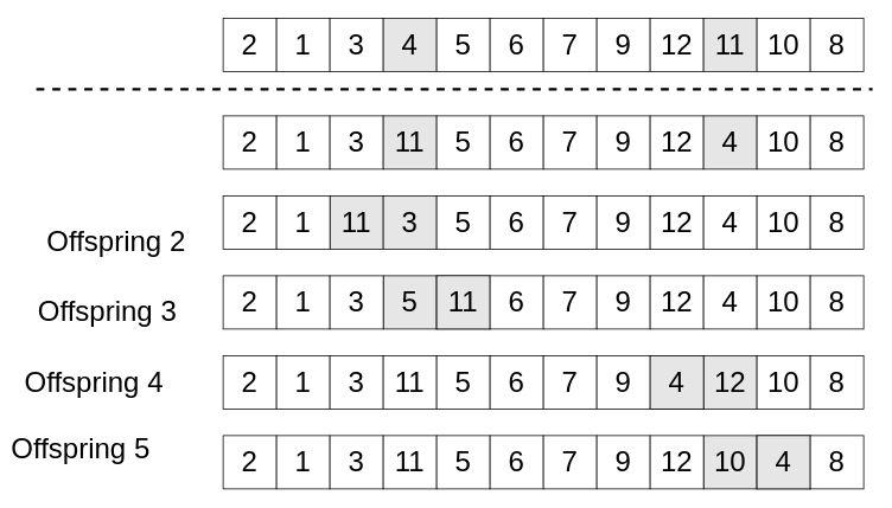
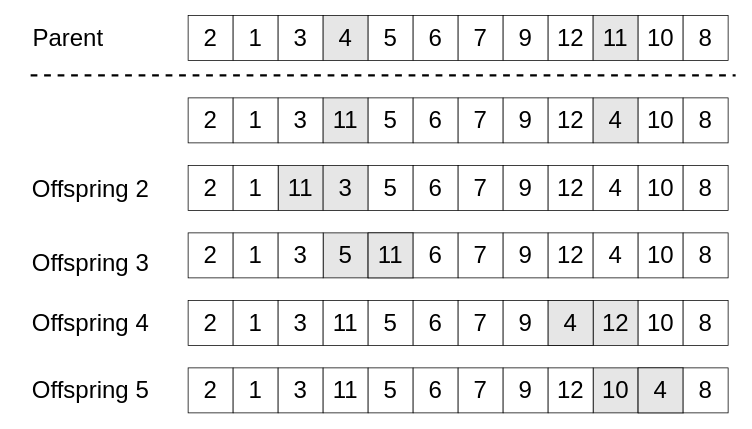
+ <mxCell id="14" value="&lt;font style=&quot;font-size: 32px&quot;&gt;Parent&lt;/font&gt;" style="text;html=1;strokeColor=none;fillColor=none;align=center;verticalAlign=middle;whiteSpace=wrap;rounded=0;strokeWidth=32;" parent="1" vertex="1"><mxGeometry x="20" y="40" width="140" height="20" as="geometry" /></mxCell>
- <mxCell id="35" value="&lt;font style=&quot;font-size: 32px&quot;&gt;Offspring 2&lt;/font&gt;" style="text;html=1;strokeColor=none;fillColor=none;align=center;verticalAlign=middle;whiteSpace=wrap;rounded=0;strokeWidth=32;" parent="1" vertex="1"><mxGeometry x="50" y="261" width="160" height="20" as="geometry" /></mxCell>
+ <mxCell id="35" value="&lt;font style=&quot;font-size: 32px&quot;&gt;Offspring 2&lt;/font&gt;" style="text;html=1;strokeColor=none;fillColor=none;align=center;verticalAlign=middle;whiteSpace=wrap;rounded=0;strokeWidth=32;" parent="1" vertex="1"><mxGeometry x="40" y="241" width="160" height="20" as="geometry" /></mxCell>
- <mxCell id="37" value="&lt;font style=&quot;font-size: 32px&quot;&gt;Offspring 4&lt;/font&gt;" style="text;html=1;strokeColor=none;fillColor=none;align=center;verticalAlign=middle;whiteSpace=wrap;rounded=0;strokeWidth=32;" parent="1" vertex="1"><mxGeometry x="25" y="420" width="160" height="20" as="geometry" /></mxCell>
+ <mxCell id="37" value="&lt;font style=&quot;font-size: 32px&quot;&gt;Offspring 4&lt;/font&gt;" style="text;html=1;strokeColor=none;fillColor=none;align=center;verticalAlign=middle;whiteSpace=wrap;rounded=0;strokeWidth=32;" parent="1" vertex="1"><mxGeometry x="40" y="420" width="160" height="20" as="geometry" /></mxCell>
- <mxCell id="38" value="&lt;font style=&quot;font-size: 32px&quot;&gt;Offspring 5&lt;/font&gt;" style="text;html=1;strokeColor=none;fillColor=none;align=center;verticalAlign=middle;whiteSpace=wrap;rounded=0;strokeWidth=32;" parent="1" vertex="1"><mxGeometry x="10" y="495" width="160" height="20" as="geometry" /></mxCell>
+ <mxCell id="38" value="&lt;font style=&quot;font-size: 32px&quot;&gt;Offspring 5&lt;/font&gt;" style="text;html=1;strokeColor=none;fillColor=none;align=center;verticalAlign=middle;whiteSpace=wrap;rounded=0;strokeWidth=32;" parent="1" vertex="1"><mxGeometry x="40" y="510" width="160" height="20" as="geometry" /></mxCell>
